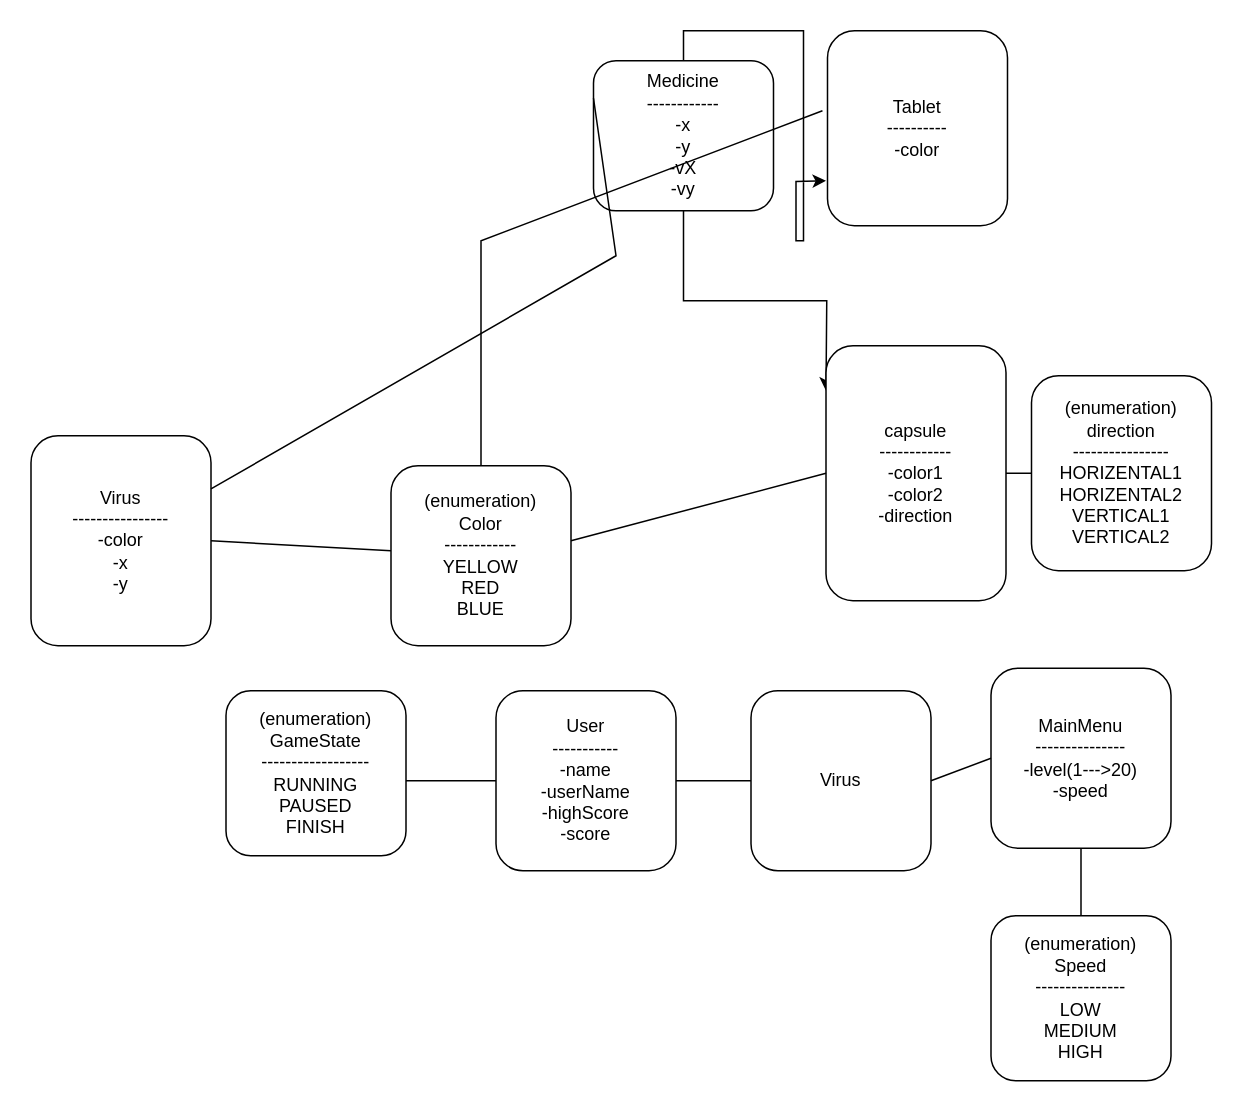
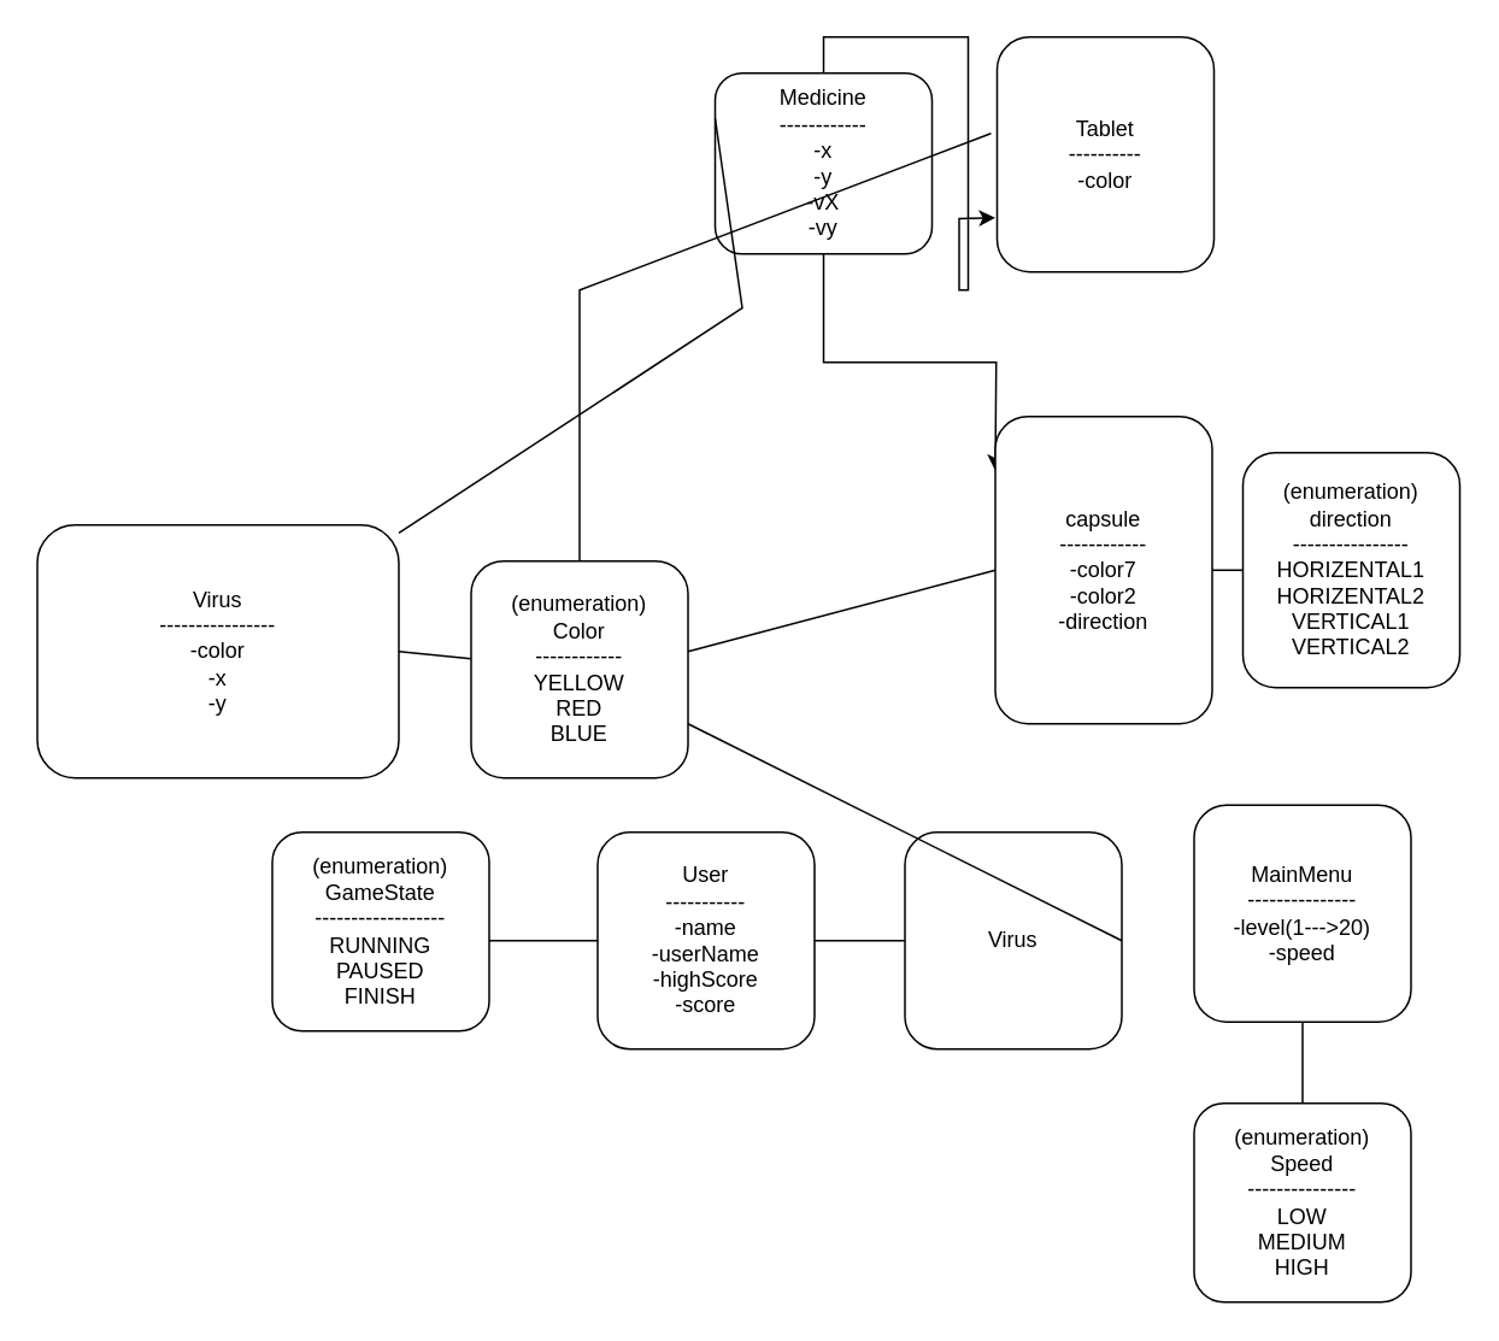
- <mxCell id="7" value="capsule&lt;br&gt;------------&lt;br&gt;-color1&lt;br&gt;-color2&lt;br&gt;-direction" style="rounded=1;whiteSpace=wrap;html=1;" parent="1" vertex="1"><mxGeometry x="550" y="230" width="120" height="170" as="geometry" /></mxCell>
+ <mxCell id="7" value="capsule&lt;br&gt;------------&lt;br&gt;-color7&lt;br&gt;-color2&lt;br&gt;-direction" style="rounded=1;whiteSpace=wrap;html=1;" parent="1" vertex="1"><mxGeometry x="550" y="230" width="120" height="170" as="geometry" /></mxCell>
- <mxCell id="2" value="Virus&lt;br&gt;----------------&lt;br&gt;-color&lt;br&gt;-x&lt;br&gt;-y" style="rounded=1;whiteSpace=wrap;html=1;" parent="1" vertex="1"><mxGeometry x="20" y="290" width="120" height="140" as="geometry" /></mxCell>
+ <mxCell id="2" value="Virus&lt;br&gt;----------------&lt;br&gt;-color&lt;br&gt;-x&lt;br&gt;-y" style="rounded=1;whiteSpace=wrap;html=1;" parent="1" vertex="1"><mxGeometry x="20" y="290" width="200" height="140" as="geometry" /></mxCell>
- <mxCell id="13" value="" style="endArrow=none;html=1;rounded=0;entryX=0;entryY=0.5;entryDx=0;entryDy=0;exitX=1;exitY=0.5;exitDx=0;exitDy=0;" parent="1" source="10" target="12" edge="1"><mxGeometry width="50" height="50" relative="1" as="geometry"><mxPoint x="630" y="350" as="sourcePoint" /><mxPoint x="680" y="300" as="targetPoint" /></mxGeometry></mxCell>
+ <mxCell id="13" value="" style="endArrow=none;html=1;rounded=0;exitX=1;exitY=0.5;exitDx=0;exitDy=0;" parent="1" source="10" target="19" edge="1"><mxGeometry width="50" height="50" relative="1" as="geometry"><mxPoint x="630" y="350" as="sourcePoint" /><mxPoint x="680" y="300" as="targetPoint" /></mxGeometry></mxCell>
